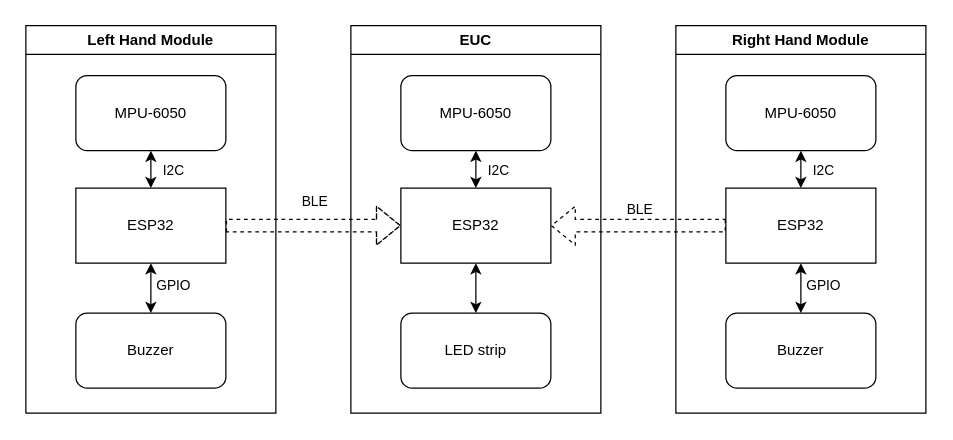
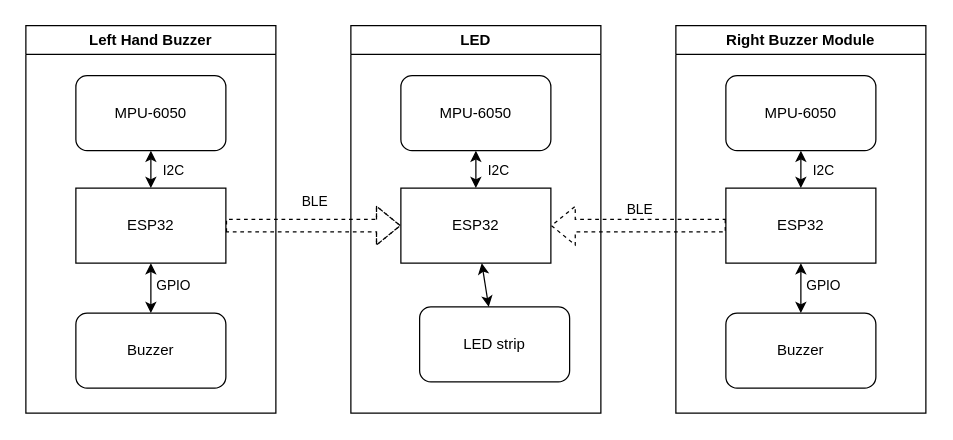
- <mxCell id="10" value="Left Hand Module" style="swimlane;whiteSpace=wrap;html=1;" parent="1" vertex="1"><mxGeometry x="20" y="20" width="200" height="310" as="geometry" /></mxCell>
+ <mxCell id="10" value="Left Hand Buzzer" style="swimlane;whiteSpace=wrap;html=1;" parent="1" vertex="1"><mxGeometry x="20" y="20" width="200" height="310" as="geometry" /></mxCell>
- <mxCell id="2" value="EUC" style="swimlane;whiteSpace=wrap;html=1;" parent="1" vertex="1"><mxGeometry x="280" y="20" width="200" height="310" as="geometry" /></mxCell>
+ <mxCell id="2" value="LED" style="swimlane;whiteSpace=wrap;html=1;" parent="1" vertex="1"><mxGeometry x="280" y="20" width="200" height="310" as="geometry" /></mxCell>
- <mxCell id="18" value="Right Hand Module" style="swimlane;whiteSpace=wrap;html=1;" parent="1" vertex="1"><mxGeometry x="540" y="20" width="200" height="310" as="geometry" /></mxCell>
+ <mxCell id="18" value="Right Buzzer Module" style="swimlane;whiteSpace=wrap;html=1;" parent="1" vertex="1"><mxGeometry x="540" y="20" width="200" height="310" as="geometry" /></mxCell>
- <mxCell id="7" value="LED strip" style="rounded=1;whiteSpace=wrap;html=1;" vertex="1" parent="2"><mxGeometry x="40" y="230" width="120" height="60" as="geometry" /></mxCell>
+ <mxCell id="7" value="LED strip" style="rounded=1;whiteSpace=wrap;html=1;" vertex="1" parent="2"><mxGeometry x="55" y="225" width="120" height="60" as="geometry" /></mxCell>
